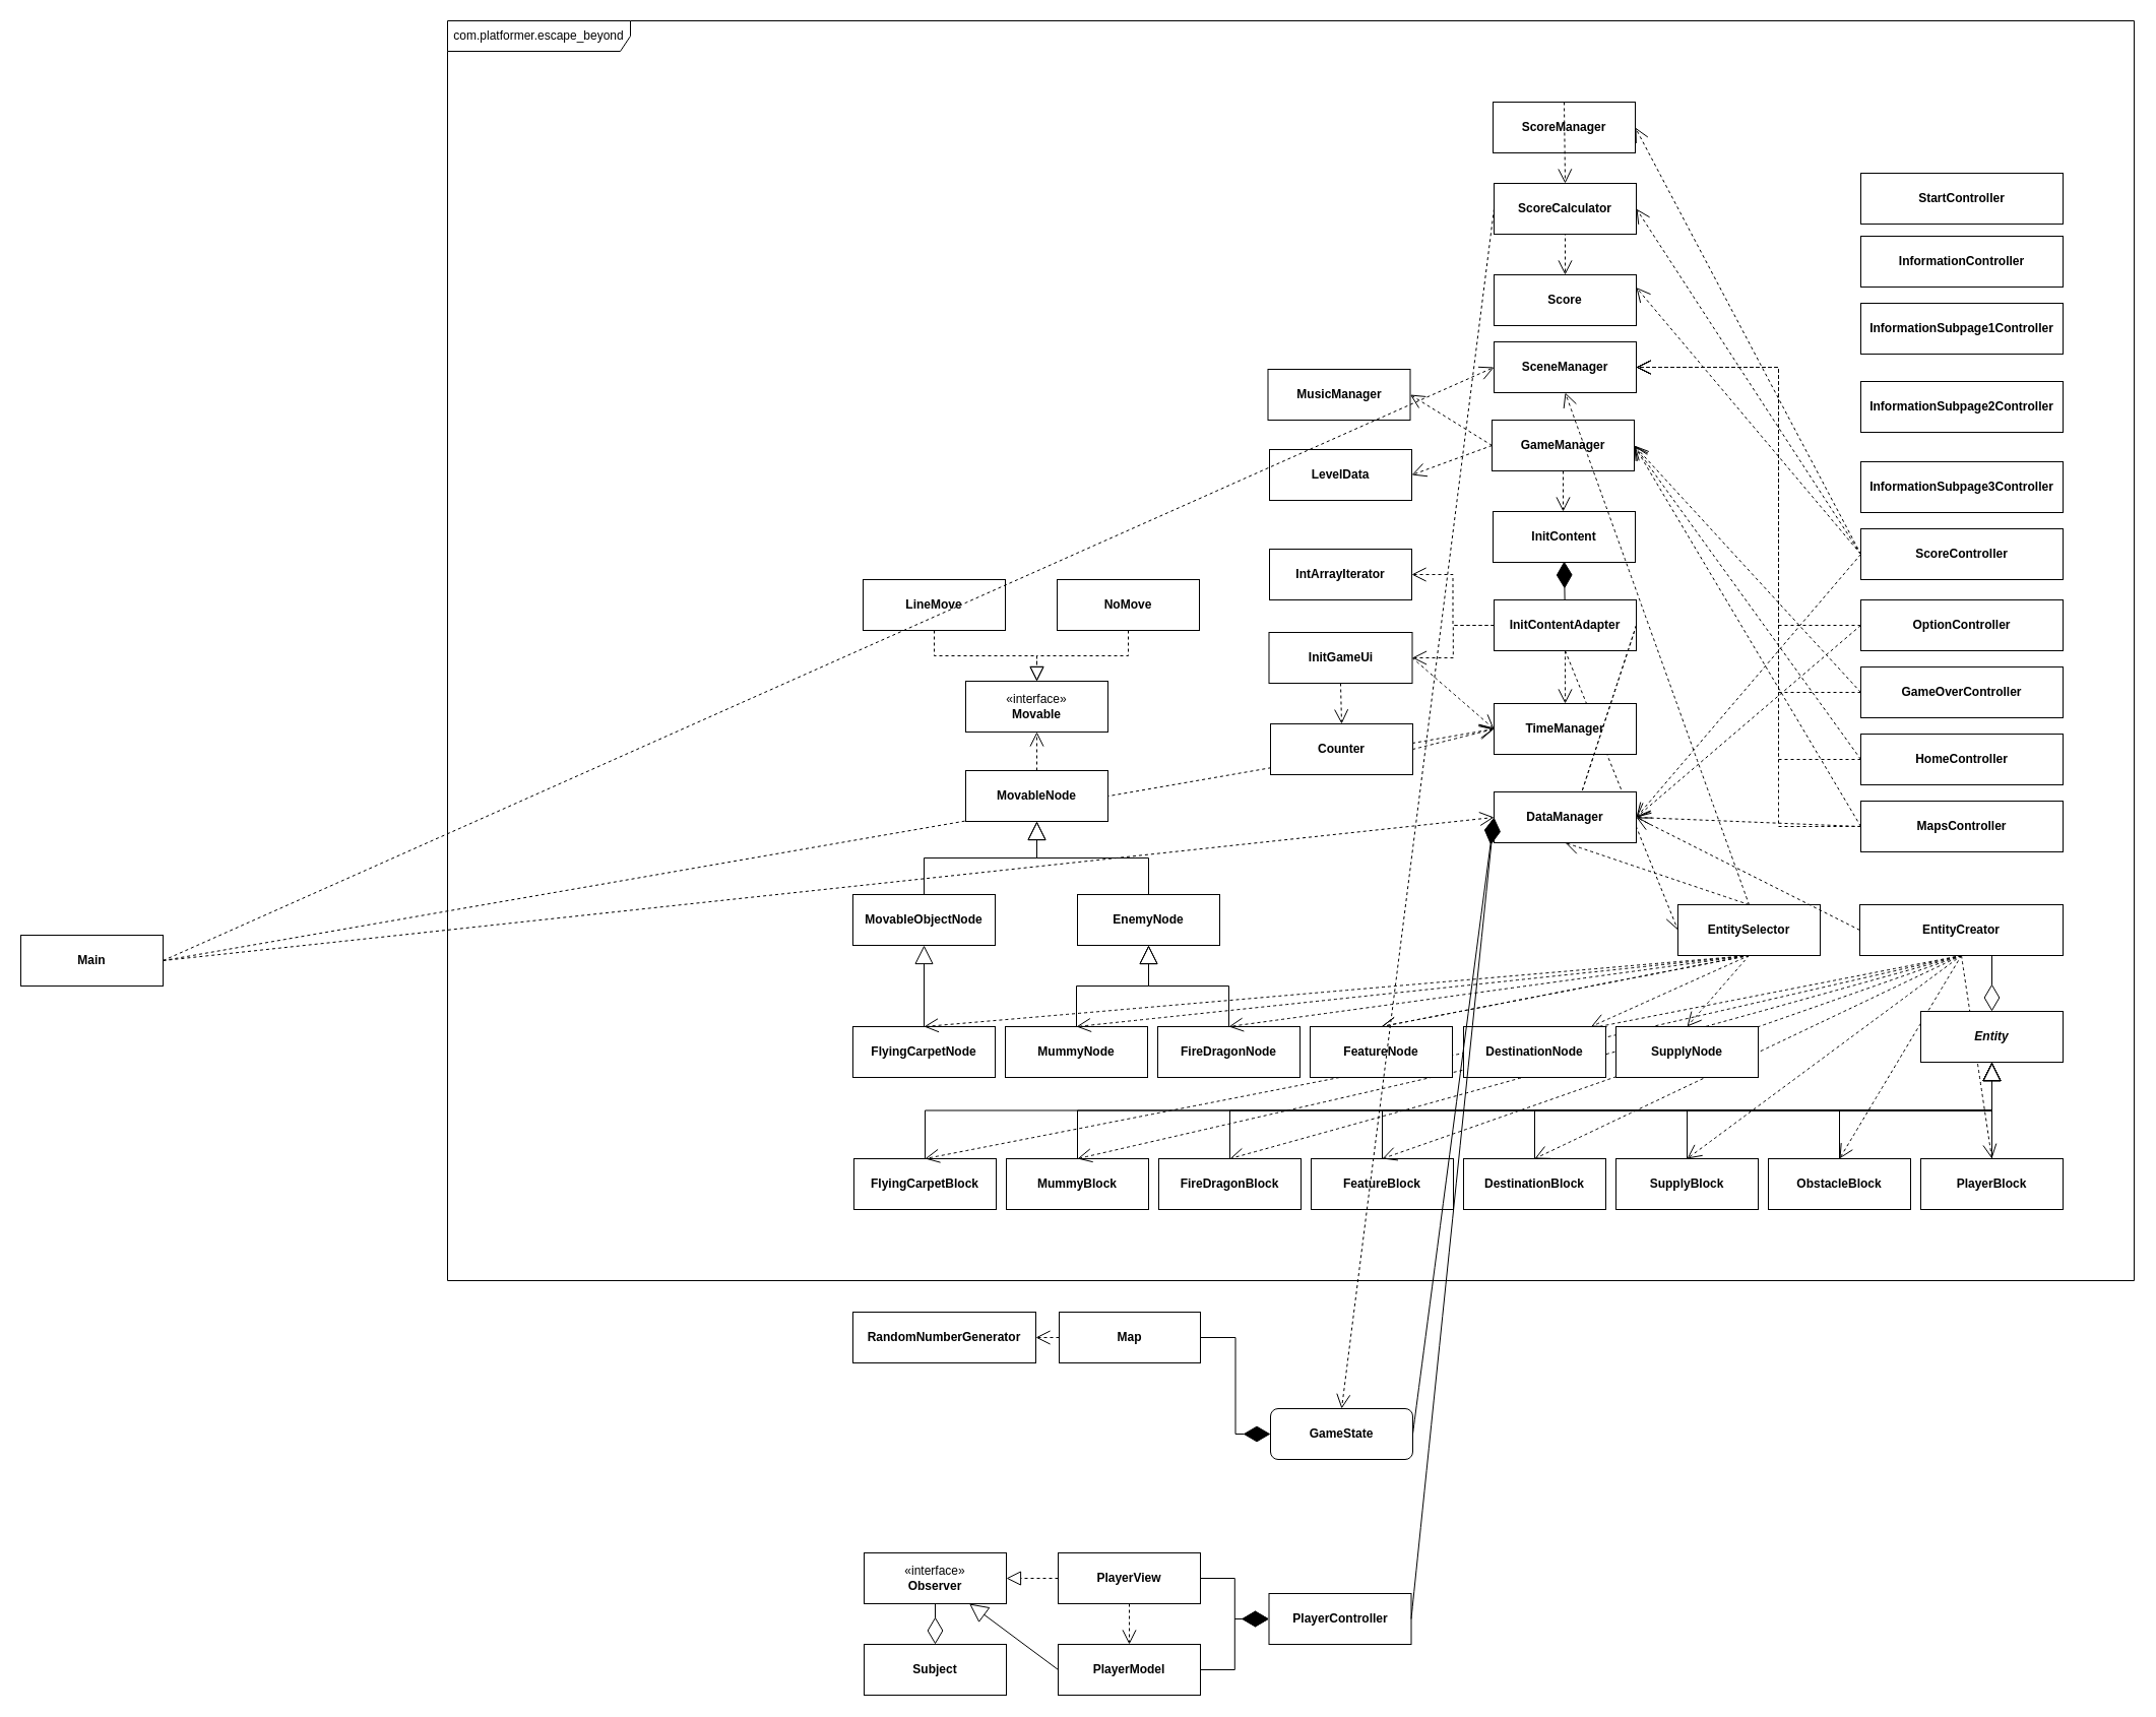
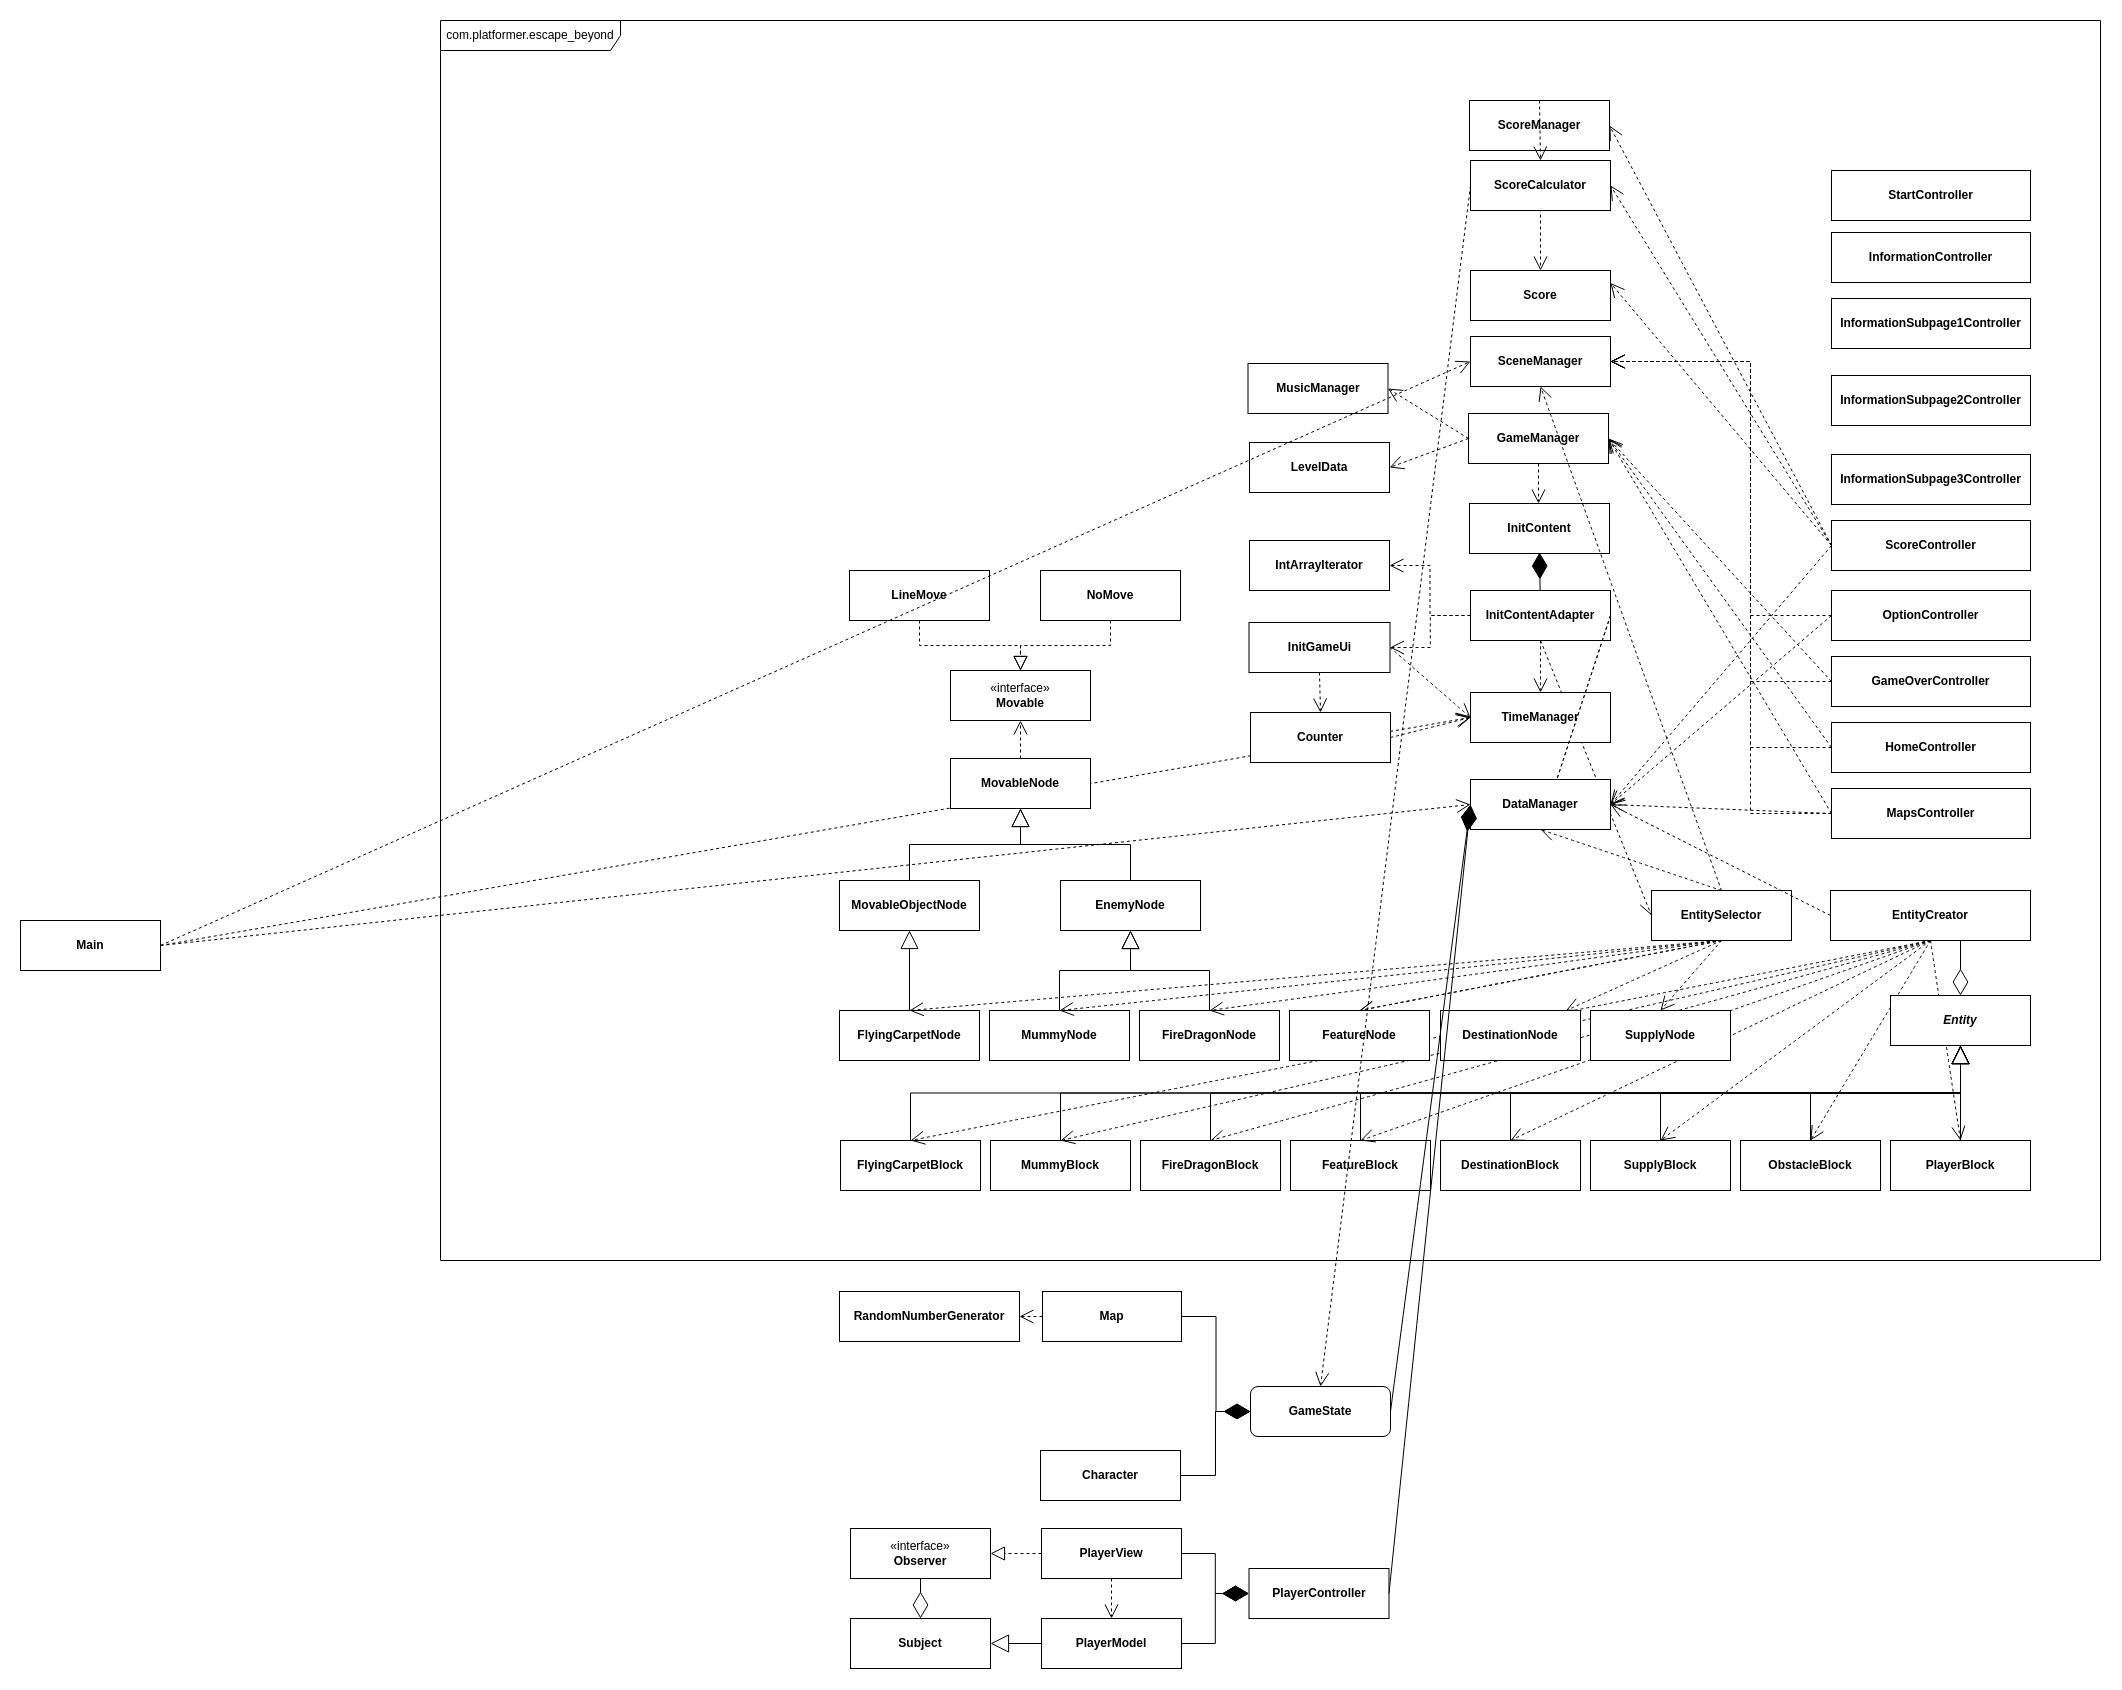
- <mxCell id="137" value="&lt;b&gt;ScoreCalculator&lt;/b&gt;" style="html=1;whiteSpace=wrap;" parent="1" vertex="1"><mxGeometry x="1470" y="180" width="140" height="50" as="geometry" /></mxCell>
+ <mxCell id="137" value="&lt;b&gt;ScoreCalculator&lt;/b&gt;" style="html=1;whiteSpace=wrap;" parent="1" vertex="1"><mxGeometry x="1470" y="160" width="140" height="50" as="geometry" /></mxCell>
+ <mxCell id="93" value="" style="endArrow=diamondThin;endFill=1;endSize=24;html=1;rounded=0;entryX=0;entryY=0.5;entryDx=0;entryDy=0;exitX=1;exitY=0.5;exitDx=0;exitDy=0;edgeStyle=orthogonalEdgeStyle;" parent="1" source="17" target="16" edge="1"><mxGeometry width="160" relative="1" as="geometry"><mxPoint x="1122" y="279" as="sourcePoint" /><mxPoint x="1260" y="369" as="targetPoint" /></mxGeometry></mxCell>
+ <mxCell id="17" value="&lt;b&gt;Character&lt;/b&gt;" style="html=1;whiteSpace=wrap;" parent="1" vertex="1"><mxGeometry x="1040" y="1450" width="140" height="50" as="geometry" /></mxCell>
- <mxCell id="80" value="" style="endArrow=block;endSize=16;endFill=0;html=1;rounded=0;exitX=0;exitY=0.5;exitDx=0;exitDy=0;" parent="1" source="14" target="51" edge="1"><mxGeometry width="160" relative="1" as="geometry"><mxPoint x="1051" y="1563" as="sourcePoint" /><mxPoint x="992" y="1563" as="targetPoint" /></mxGeometry></mxCell>
+ <mxCell id="80" value="" style="endArrow=block;endSize=16;endFill=0;html=1;rounded=0;entryX=1;entryY=0.5;entryDx=0;entryDy=0;exitX=0;exitY=0.5;exitDx=0;exitDy=0;" parent="1" source="14" target="79" edge="1"><mxGeometry width="160" relative="1" as="geometry"><mxPoint x="1051" y="1563" as="sourcePoint" /><mxPoint x="992" y="1563" as="targetPoint" /></mxGeometry></mxCell>
